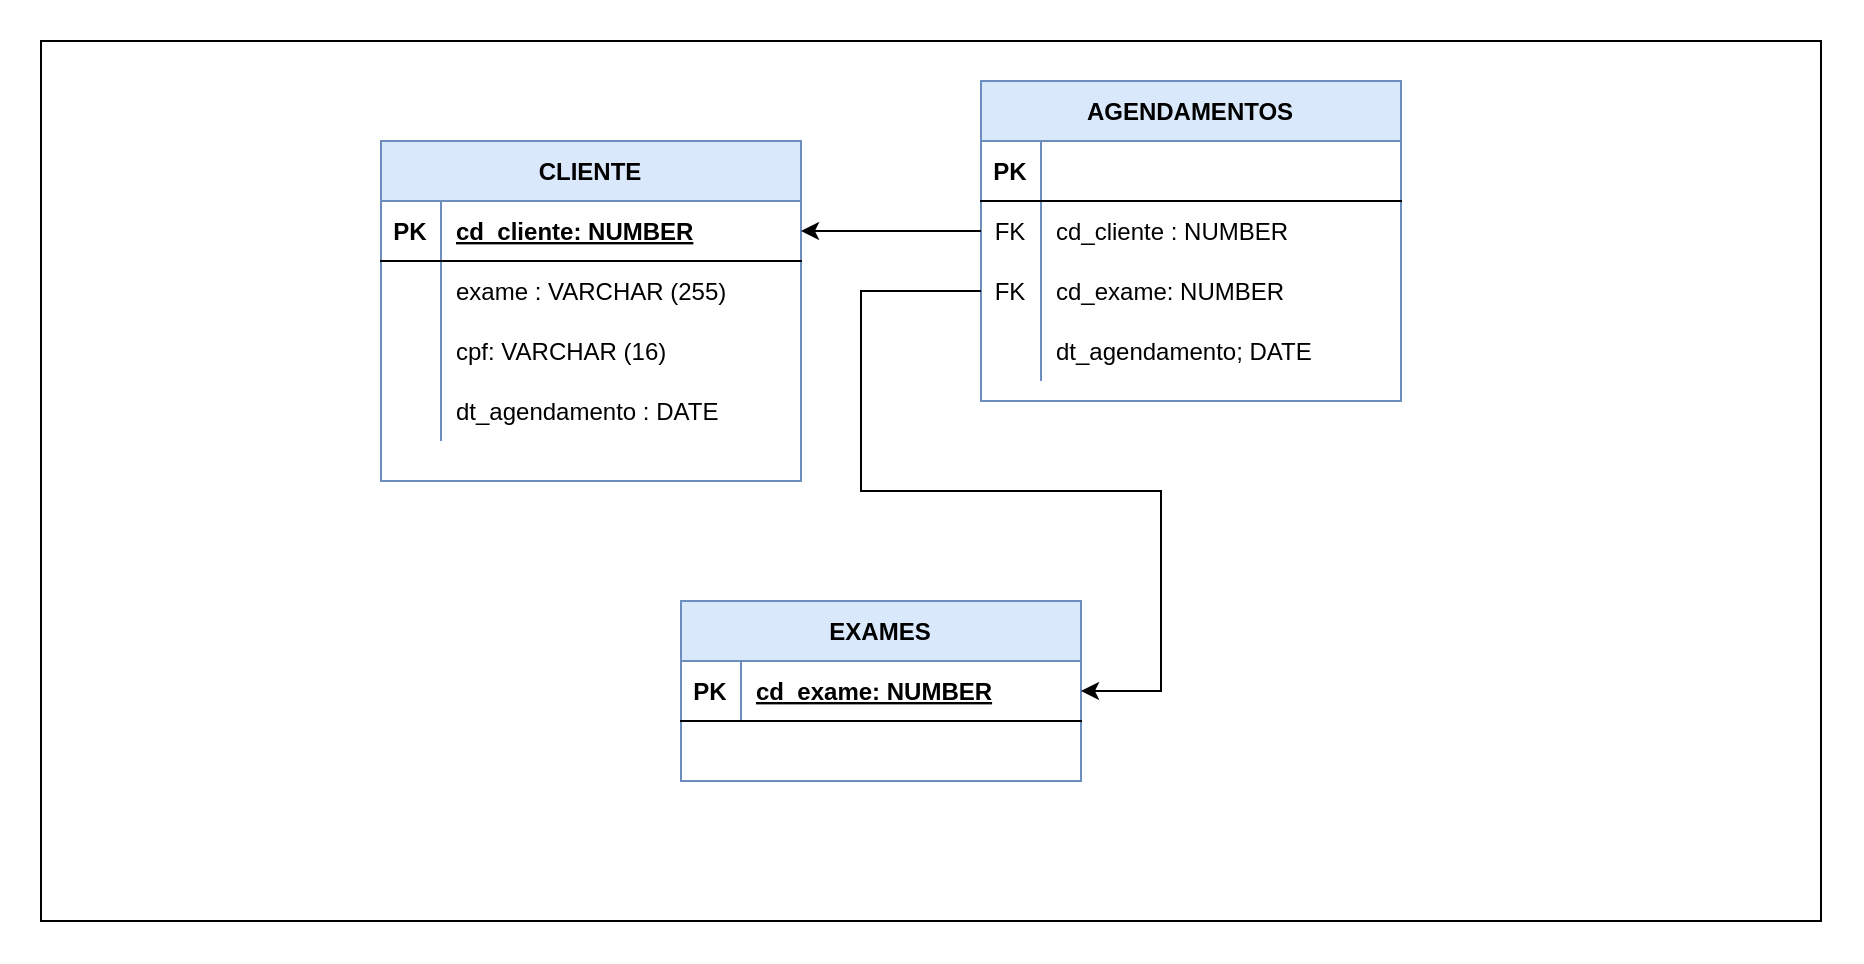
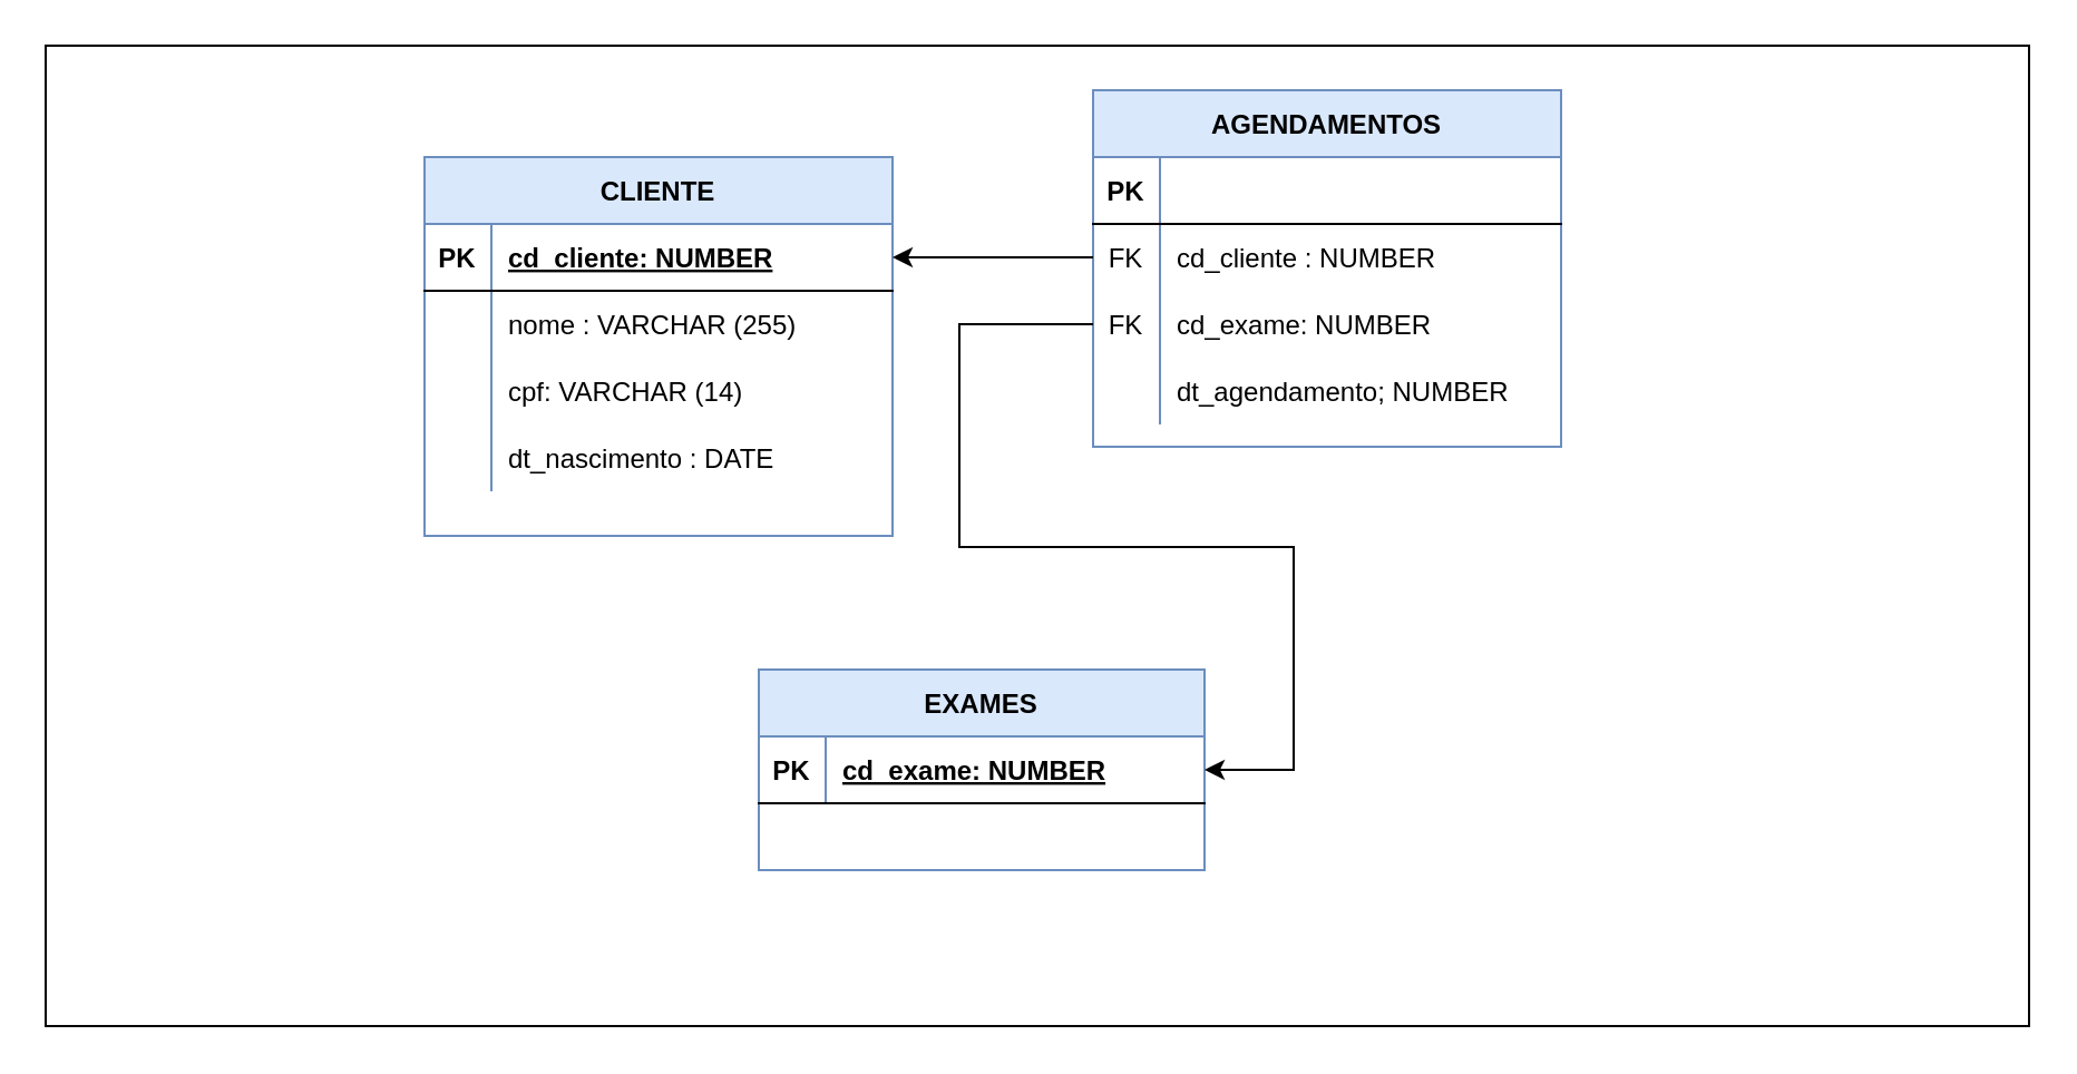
- <mxCell id="9" value="exame : VARCHAR (255)" style="shape=partialRectangle;connectable=0;fillColor=none;top=0;left=0;bottom=0;right=0;align=left;spacingLeft=6;overflow=hidden;" vertex="1" parent="7"><mxGeometry x="30" width="180" height="30" as="geometry" /></mxCell>
+ <mxCell id="9" value="nome : VARCHAR (255)" style="shape=partialRectangle;connectable=0;fillColor=none;top=0;left=0;bottom=0;right=0;align=left;spacingLeft=6;overflow=hidden;" vertex="1" parent="7"><mxGeometry x="30" width="180" height="30" as="geometry" /></mxCell>
- <mxCell id="12" value="cpf: VARCHAR (16)" style="shape=partialRectangle;connectable=0;fillColor=none;top=0;left=0;bottom=0;right=0;align=left;spacingLeft=6;overflow=hidden;" vertex="1" parent="10"><mxGeometry x="30" width="180" height="30" as="geometry" /></mxCell>
+ <mxCell id="12" value="cpf: VARCHAR (14)" style="shape=partialRectangle;connectable=0;fillColor=none;top=0;left=0;bottom=0;right=0;align=left;spacingLeft=6;overflow=hidden;" vertex="1" parent="10"><mxGeometry x="30" width="180" height="30" as="geometry" /></mxCell>
- <mxCell id="27" value="dt_agendamento; DATE" style="shape=partialRectangle;connectable=0;fillColor=none;top=0;left=0;bottom=0;right=0;align=left;spacingLeft=6;overflow=hidden;" vertex="1" parent="25"><mxGeometry x="30" width="180" height="30" as="geometry" /></mxCell>
+ <mxCell id="27" value="dt_agendamento; NUMBER" style="shape=partialRectangle;connectable=0;fillColor=none;top=0;left=0;bottom=0;right=0;align=left;spacingLeft=6;overflow=hidden;" vertex="1" parent="25"><mxGeometry x="30" width="180" height="30" as="geometry" /></mxCell>
- <mxCell id="15" value="dt_agendamento : DATE" style="shape=partialRectangle;connectable=0;fillColor=none;top=0;left=0;bottom=0;right=0;align=left;spacingLeft=6;overflow=hidden;" vertex="1" parent="13"><mxGeometry x="30" width="180" height="30" as="geometry" /></mxCell>
+ <mxCell id="15" value="dt_nascimento : DATE" style="shape=partialRectangle;connectable=0;fillColor=none;top=0;left=0;bottom=0;right=0;align=left;spacingLeft=6;overflow=hidden;" vertex="1" parent="13"><mxGeometry x="30" width="180" height="30" as="geometry" /></mxCell>
